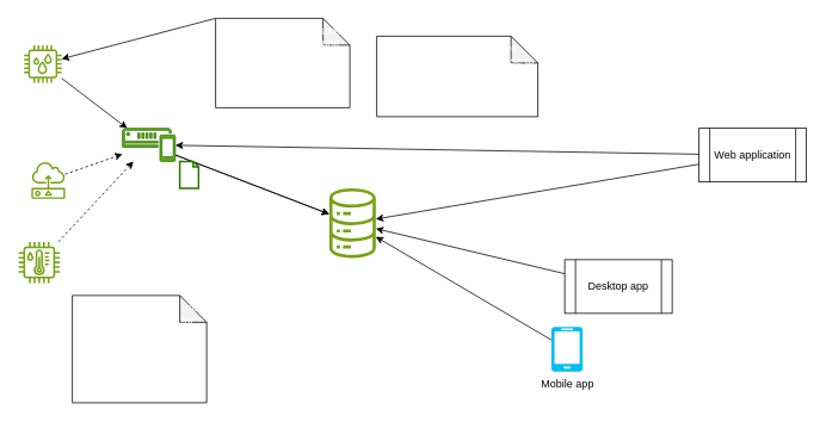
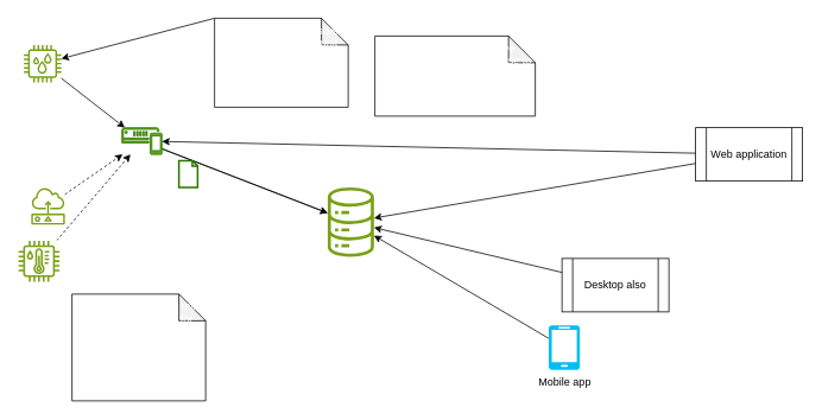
- <mxCell id="3" value="&lt;font style=&quot;color: rgb(255, 255, 255);&quot;&gt;SU1&lt;/font&gt;" style="sketch=0;outlineConnect=0;fontColor=#232F3E;gradientColor=none;fillColor=#7AA116;strokeColor=none;dashed=0;verticalLabelPosition=bottom;verticalAlign=top;align=center;html=1;fontSize=12;fontStyle=0;aspect=fixed;pointerEvents=1;shape=mxgraph.aws4.iot_thing_humidity_sensor;" vertex="1" parent="1"><mxGeometry x="26" y="50" width="42" height="42" as="geometry" /></mxCell>
+ <mxCell id="3" value="&lt;font style=&quot;color: rgb(255, 255, 255);&quot;&gt;SU3&lt;/font&gt;" style="sketch=0;outlineConnect=0;fontColor=#232F3E;gradientColor=none;fillColor=#7AA116;strokeColor=none;dashed=0;verticalLabelPosition=bottom;verticalAlign=top;align=center;html=1;fontSize=12;fontStyle=0;aspect=fixed;pointerEvents=1;shape=mxgraph.aws4.iot_thing_humidity_sensor;" vertex="1" parent="1"><mxGeometry x="26" y="50" width="42" height="42" as="geometry" /></mxCell>
- <mxCell id="10" value="CU" style="sketch=0;pointerEvents=1;shadow=0;dashed=0;html=1;strokeColor=#2D7600;fillColor=#60a917;labelPosition=center;verticalLabelPosition=bottom;verticalAlign=top;outlineConnect=0;align=center;shape=mxgraph.office.communications.sms_gateway;fontColor=#ffffff;" vertex="1" parent="1"><mxGeometry x="136" y="143" width="59" height="37" as="geometry" /></mxCell>
+ <mxCell id="10" value="CU" style="sketch=0;pointerEvents=1;shadow=0;dashed=0;html=1;strokeColor=#2D7600;fillColor=#60a917;labelPosition=center;verticalLabelPosition=bottom;verticalAlign=top;outlineConnect=0;align=center;shape=mxgraph.office.communications.sms_gateway;fontColor=#ffffff;" vertex="1" parent="1"><mxGeometry x="136" y="143" width="45" height="30" as="geometry" /></mxCell>
- <mxCell id="7" value="SU2" style="sketch=0;outlineConnect=0;fontColor=#FFFFFF;gradientColor=none;fillColor=#7AA116;strokeColor=none;dashed=0;verticalLabelPosition=bottom;verticalAlign=top;align=center;html=1;fontSize=12;fontStyle=0;aspect=fixed;pointerEvents=1;shape=mxgraph.aws4.sensor;" vertex="1" parent="1"><mxGeometry x="34.31" y="180" width="37.69" height="42" as="geometry" /></mxCell>
+ <mxCell id="7" value="SU2" style="sketch=0;outlineConnect=0;fontColor=#FFFFFF;gradientColor=none;fillColor=#7AA116;strokeColor=none;dashed=0;verticalLabelPosition=bottom;verticalAlign=top;align=center;html=1;fontSize=12;fontStyle=0;aspect=fixed;pointerEvents=1;shape=mxgraph.aws4.sensor;" vertex="1" parent="1"><mxGeometry x="34.31" y="210" width="37.69" height="42" as="geometry" /></mxCell>
- <mxCell id="16" value="SU8d" style="html=1;verticalLabelPosition=bottom;align=center;labelBackgroundColor=none;verticalAlign=top;strokeWidth=2;strokeColor=#2D7600;shadow=0;dashed=0;shape=mxgraph.ios7.icons.document;fillColor=none;fontColor=#FFFFFF;" vertex="1" parent="1"><mxGeometry x="200" y="180" width="21" height="30" as="geometry" /></mxCell>
+ <mxCell id="16" value="SU1d" style="html=1;verticalLabelPosition=bottom;align=center;labelBackgroundColor=none;verticalAlign=top;strokeWidth=2;strokeColor=#2D7600;shadow=0;dashed=0;shape=mxgraph.ios7.icons.document;fillColor=none;fontColor=#FFFFFF;" vertex="1" parent="1"><mxGeometry x="200" y="180" width="21" height="30" as="geometry" /></mxCell>
- <mxCell id="21" value="Desktop app" style="shape=process;whiteSpace=wrap;html=1;backgroundOutline=1;" vertex="1" parent="1"><mxGeometry x="630" y="290" width="120" height="60" as="geometry" /></mxCell>
+ <mxCell id="21" value="Desktop also" style="shape=process;whiteSpace=wrap;html=1;backgroundOutline=1;" vertex="1" parent="1"><mxGeometry x="630" y="290" width="120" height="60" as="geometry" /></mxCell>
